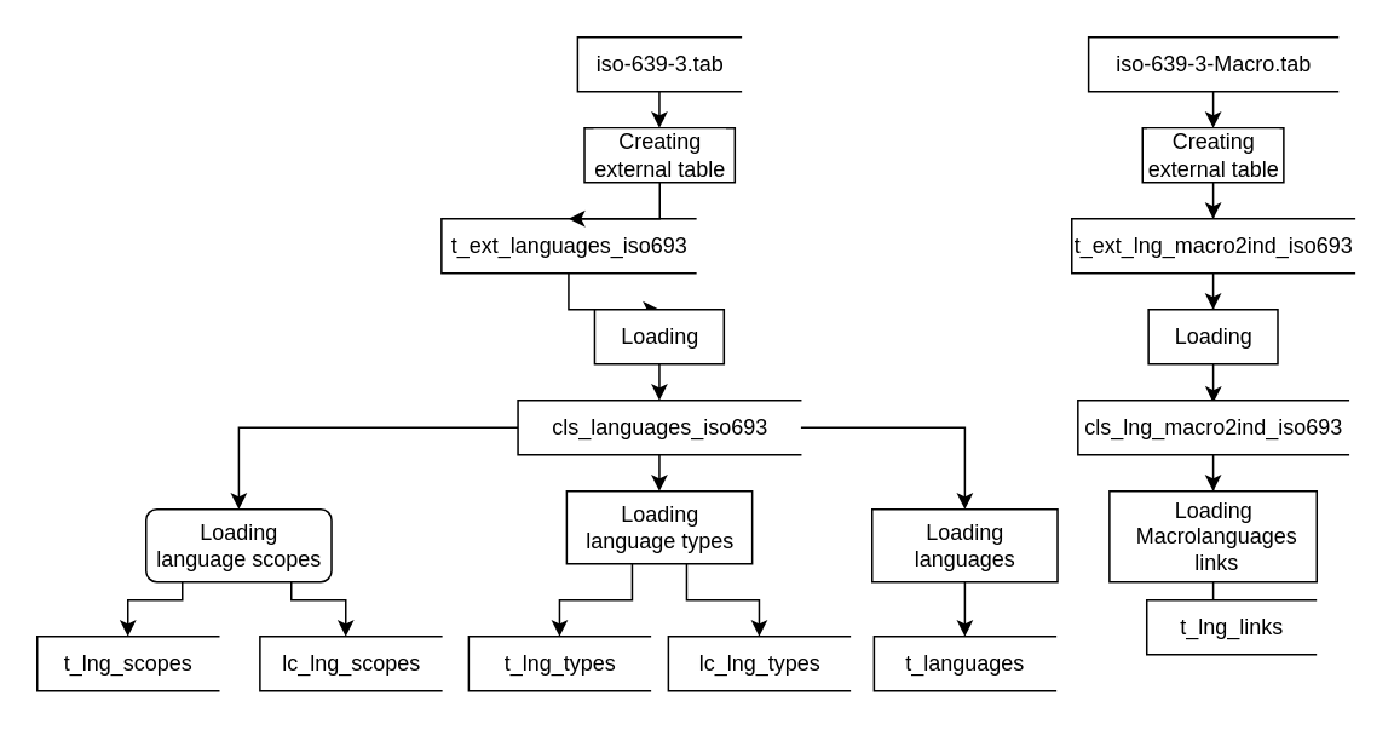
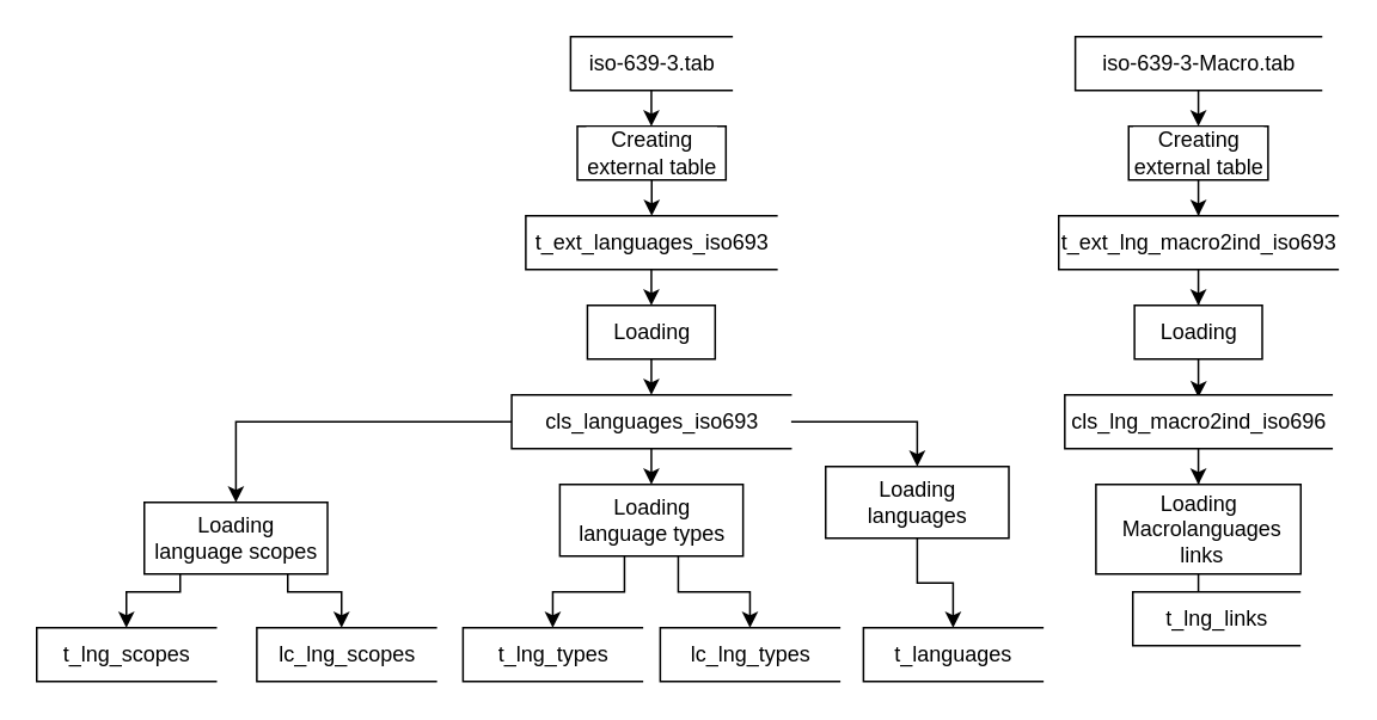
- <mxCell id="5" value="t_ext_languages_iso693" style="html=1;dashed=0;whitespace=wrap;shape=partialRectangle;right=0;labelBackgroundColor=#FFFFFF;" parent="1" vertex="1"><mxGeometry x="242.75" y="120" width="140" height="30" as="geometry" /></mxCell>
+ <mxCell id="5" value="t_ext_languages_iso693" style="html=1;dashed=0;whitespace=wrap;shape=partialRectangle;right=0;labelBackgroundColor=#FFFFFF;" parent="1" vertex="1"><mxGeometry x="292.75" y="120" width="140" height="30" as="geometry" /></mxCell>
- <mxCell id="36" value="cls_lng_macro2ind_iso693" style="html=1;dashed=0;whitespace=wrap;shape=partialRectangle;right=0;labelBackgroundColor=#FFFFFF;" parent="1" vertex="1"><mxGeometry x="593.38" y="220" width="149" height="30" as="geometry" /></mxCell>
+ <mxCell id="36" value="cls_lng_macro2ind_iso696" style="html=1;dashed=0;whitespace=wrap;shape=partialRectangle;right=0;labelBackgroundColor=#FFFFFF;" parent="1" vertex="1"><mxGeometry x="593.38" y="220" width="149" height="30" as="geometry" /></mxCell>
- <mxCell id="18" value="Loading &lt;br&gt;language&amp;nbsp;scopes" style="html=1;dashed=0;whitespace=wrap;labelBackgroundColor=#FFFFFF;rounded=1;" parent="1" vertex="1"><mxGeometry x="80" y="280" width="102.18" height="40" as="geometry" /></mxCell>
+ <mxCell id="18" value="Loading &lt;br&gt;language&amp;nbsp;scopes" style="html=1;dashed=0;whitespace=wrap;labelBackgroundColor=#FFFFFF;" parent="1" vertex="1"><mxGeometry x="80" y="280" width="102.18" height="40" as="geometry" /></mxCell>
- <mxCell id="30" value="Loading &lt;br&gt;languages" style="html=1;dashed=0;whitespace=wrap;labelBackgroundColor=#FFFFFF;" parent="1" vertex="1"><mxGeometry x="480" y="280" width="102.18" height="40" as="geometry" /></mxCell>
+ <mxCell id="30" value="Loading &lt;br&gt;languages" style="html=1;dashed=0;whitespace=wrap;labelBackgroundColor=#FFFFFF;" parent="1" vertex="1"><mxGeometry x="460" y="260" width="102.18" height="40" as="geometry" /></mxCell>
